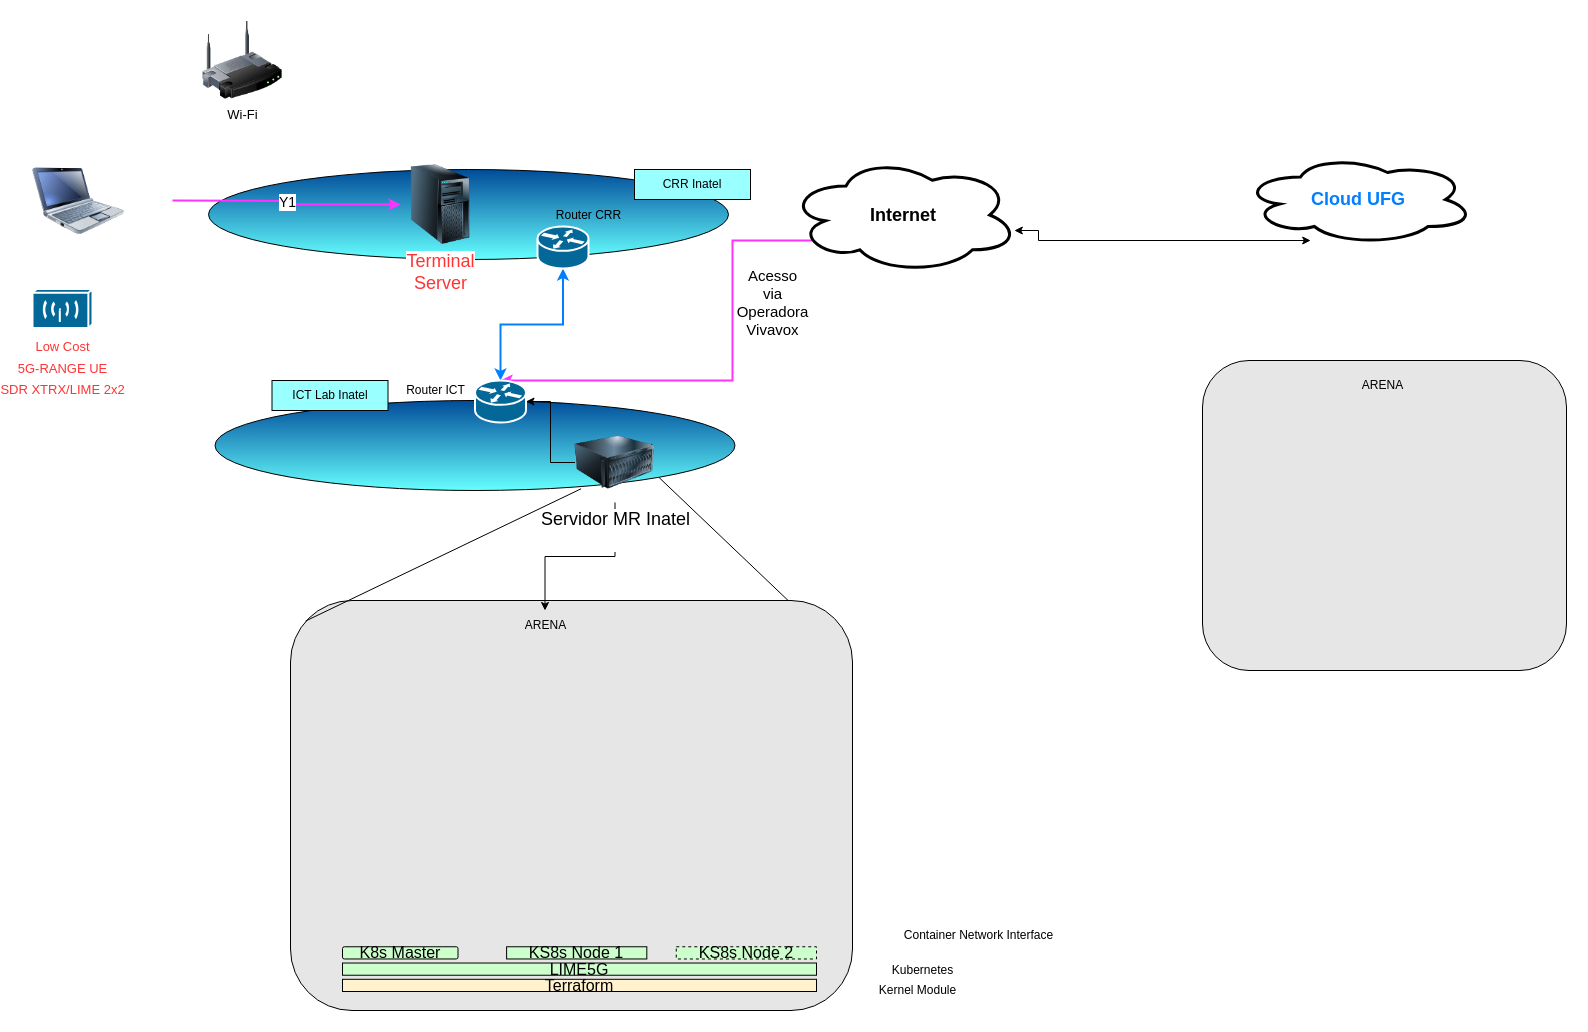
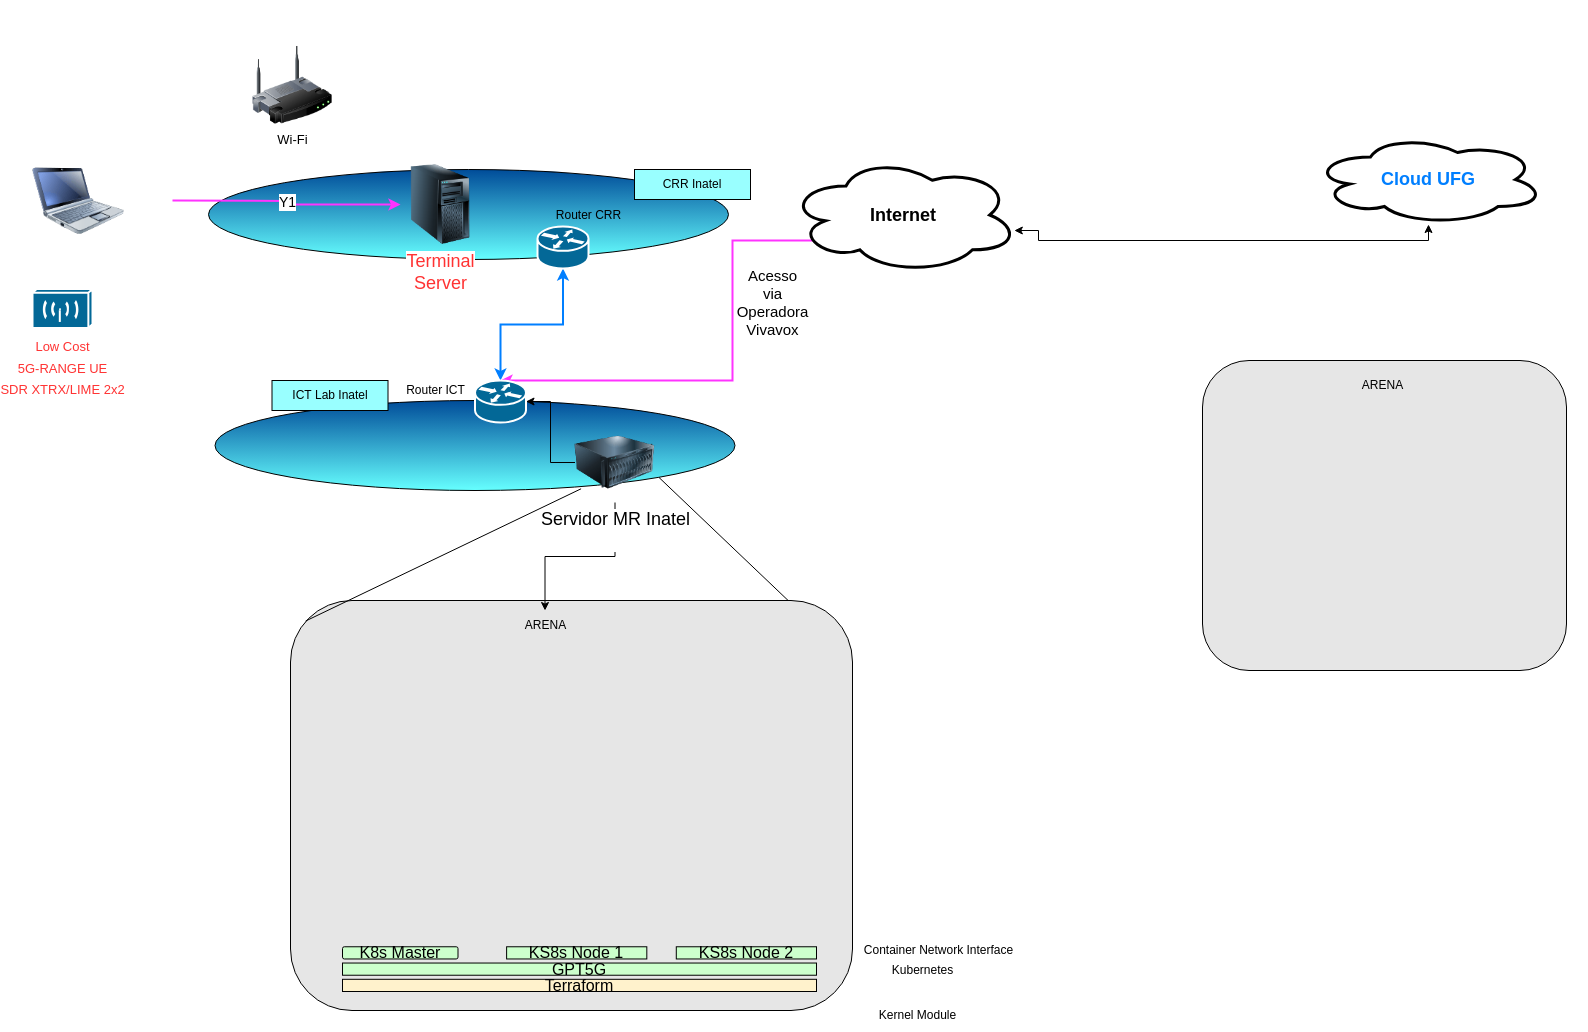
- <mxCell id="33" value="Wi-Fi" style="image;html=1;image=img/lib/clip_art/networking/Wireless_Router_128x128.png;fontSize=13;fillColor=#004C99;gradientColor=#66FFFF;" vertex="1" parent="1"><mxGeometry x="190" y="20" width="80" height="80" as="geometry" /></mxCell>
+ <mxCell id="33" value="Wi-Fi" style="image;html=1;image=img/lib/clip_art/networking/Wireless_Router_128x128.png;fontSize=13;fillColor=#004C99;gradientColor=#66FFFF;" vertex="1" parent="1"><mxGeometry x="240" y="45" width="80" height="80" as="geometry" /></mxCell>
- <mxCell id="34" value="&lt;font style=&quot;font-size: 18px&quot; color=&quot;#007fff&quot;&gt;&lt;b&gt;Cloud UFG&lt;/b&gt;&lt;/font&gt;" style="ellipse;shape=cloud;whiteSpace=wrap;html=1;strokeWidth=3;" vertex="1" parent="1"><mxGeometry x="1230" y="154" width="232" height="90" as="geometry" /></mxCell>
+ <mxCell id="34" value="&lt;font style=&quot;font-size: 18px&quot; color=&quot;#007fff&quot;&gt;&lt;b&gt;Cloud UFG&lt;/b&gt;&lt;/font&gt;" style="ellipse;shape=cloud;whiteSpace=wrap;html=1;strokeWidth=3;" vertex="1" parent="1"><mxGeometry x="1300" y="134" width="232" height="90" as="geometry" /></mxCell>
- <mxCell id="30" value="Container Network Interface" style="text;html=1;align=center;verticalAlign=middle;resizable=0;points=[];autosize=1;strokeColor=none;fillColor=none;" vertex="1" parent="1"><mxGeometry x="886" y="925" width="160" height="20" as="geometry" /></mxCell>
+ <mxCell id="30" value="Container Network Interface" style="text;html=1;align=center;verticalAlign=middle;resizable=0;points=[];autosize=1;strokeColor=none;fillColor=none;" vertex="1" parent="1"><mxGeometry x="846" y="940" width="160" height="20" as="geometry" /></mxCell>
- <mxCell id="28" value="&lt;span style=&quot;font-family: Arial, serif; font-size: 16px; text-align: left;&quot;&gt;KS8s Node 2&lt;/span&gt;" style="rounded=0;whiteSpace=wrap;html=1;fillColor=#CCFFCC;dashed=1;" vertex="1" parent="23"><mxGeometry x="333.792" y="16.267" width="140.208" height="12.2" as="geometry" /></mxCell>
+ <mxCell id="28" value="&lt;span style=&quot;font-family: Arial, serif; font-size: 16px; text-align: left;&quot;&gt;KS8s Node 2&lt;/span&gt;" style="rounded=0;whiteSpace=wrap;html=1;fillColor=#CCFFCC;" vertex="1" parent="23"><mxGeometry x="333.792" y="16.267" width="140.208" height="12.2" as="geometry" /></mxCell>
- <mxCell id="25" value="&lt;span style=&quot;font-family: Arial, serif; font-size: 16px; text-align: left;&quot;&gt;LIME5G&lt;/span&gt;" style="rounded=0;whiteSpace=wrap;html=1;fillColor=#CCFFCC;" vertex="1" parent="23"><mxGeometry y="32.533" width="474.0" height="12.2" as="geometry" /></mxCell>
+ <mxCell id="25" value="&lt;span style=&quot;font-family: Arial, serif; font-size: 16px; text-align: left;&quot;&gt;GPT5G&lt;/span&gt;" style="rounded=0;whiteSpace=wrap;html=1;fillColor=#CCFFCC;" vertex="1" parent="23"><mxGeometry y="32.533" width="474.0" height="12.2" as="geometry" /></mxCell>
- <mxCell id="31" value="Kernel Module" style="text;html=1;align=center;verticalAlign=middle;resizable=0;points=[];autosize=1;strokeColor=none;fillColor=none;" vertex="1" parent="1"><mxGeometry x="860" y="980" width="90" height="20" as="geometry" /></mxCell>
+ <mxCell id="31" value="Kernel Module" style="text;html=1;align=center;verticalAlign=middle;resizable=0;points=[];autosize=1;strokeColor=none;fillColor=none;" vertex="1" parent="1"><mxGeometry x="860" y="1005" width="90" height="20" as="geometry" /></mxCell>
